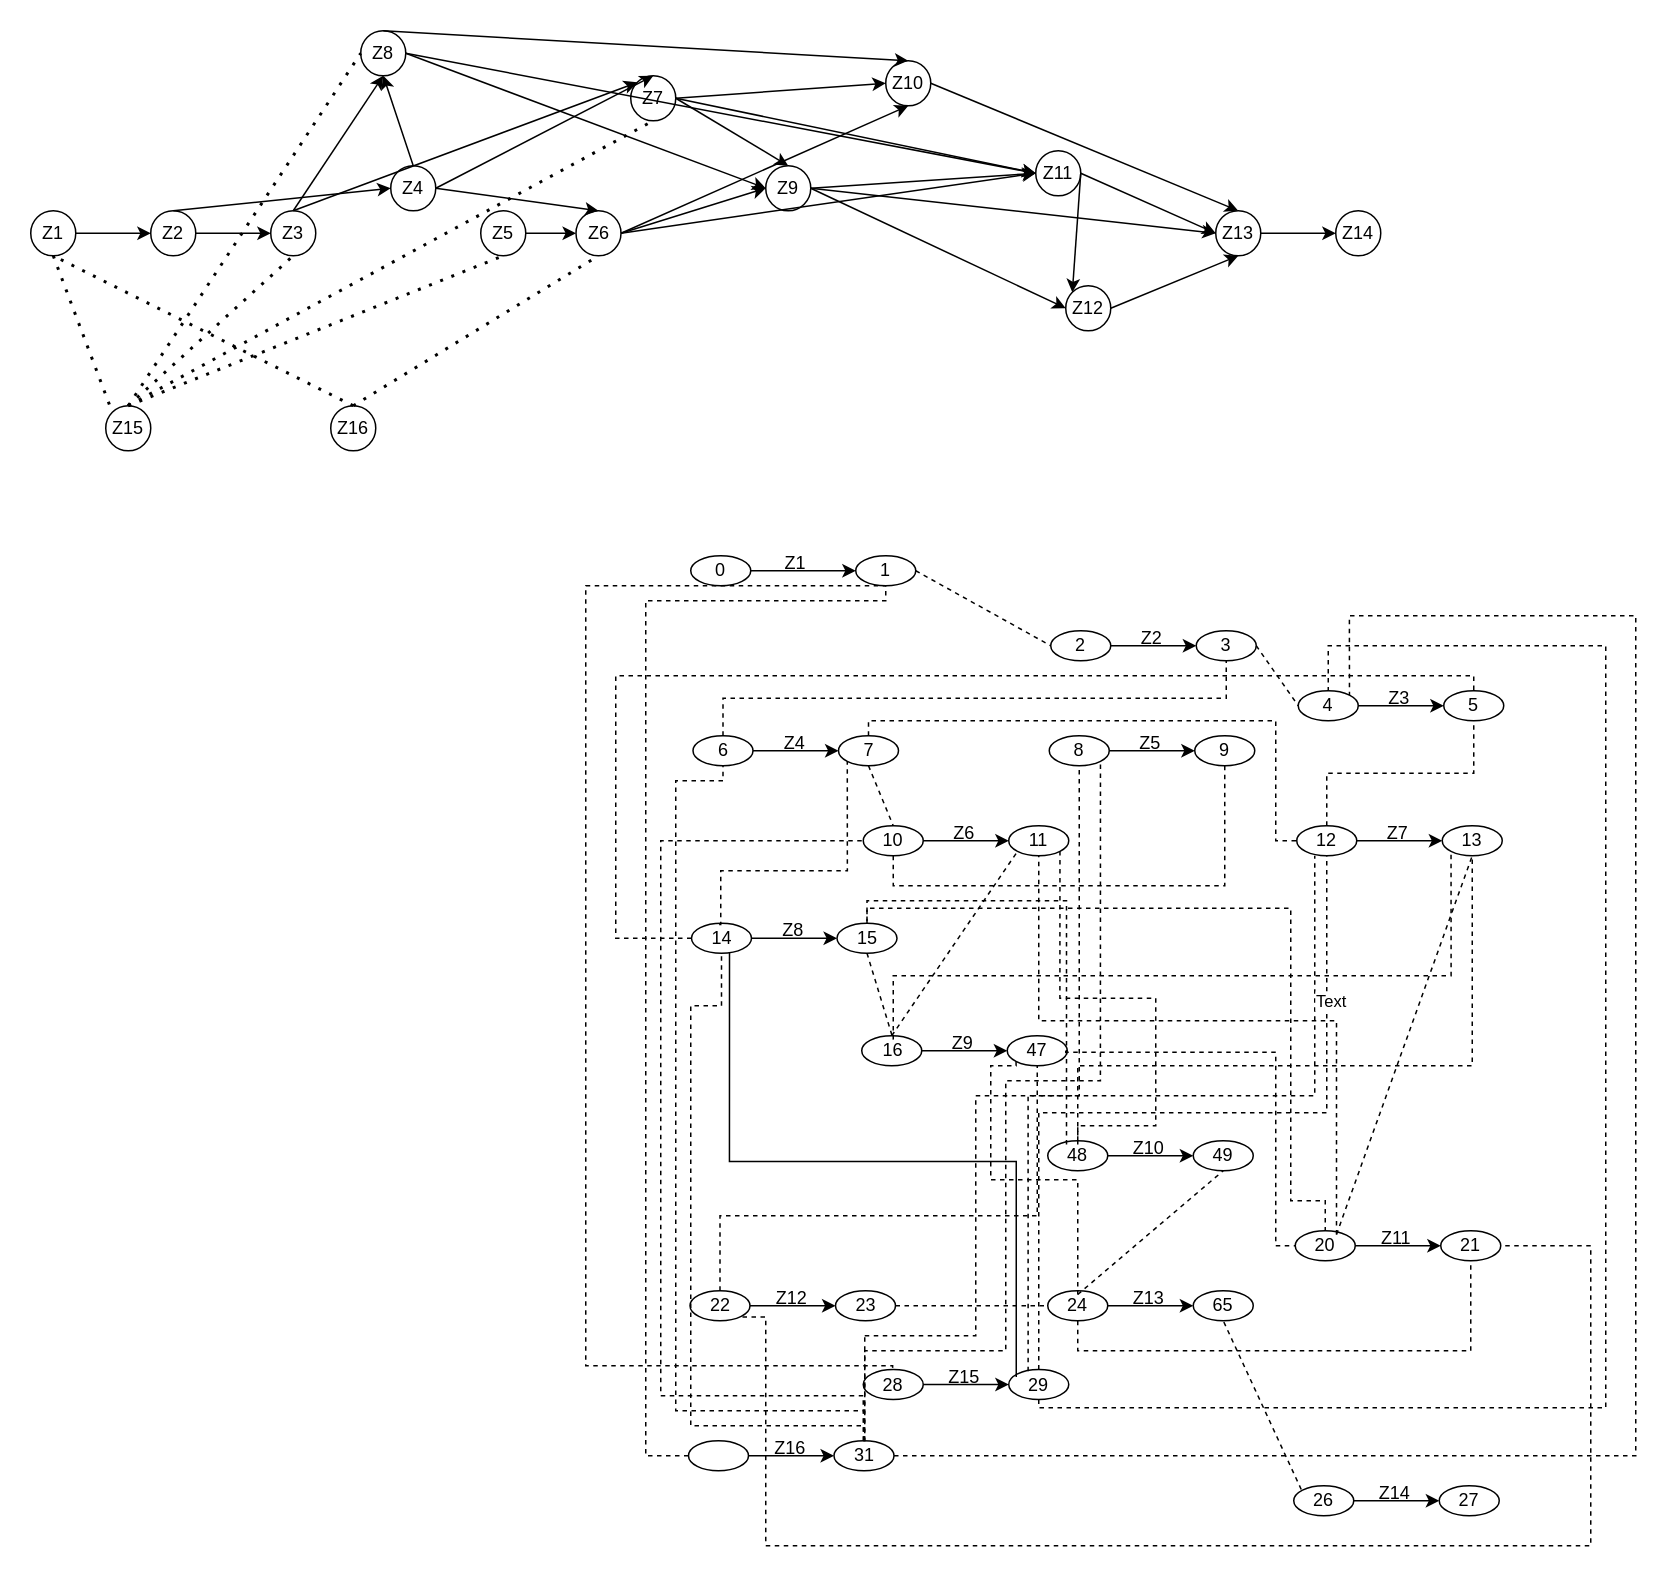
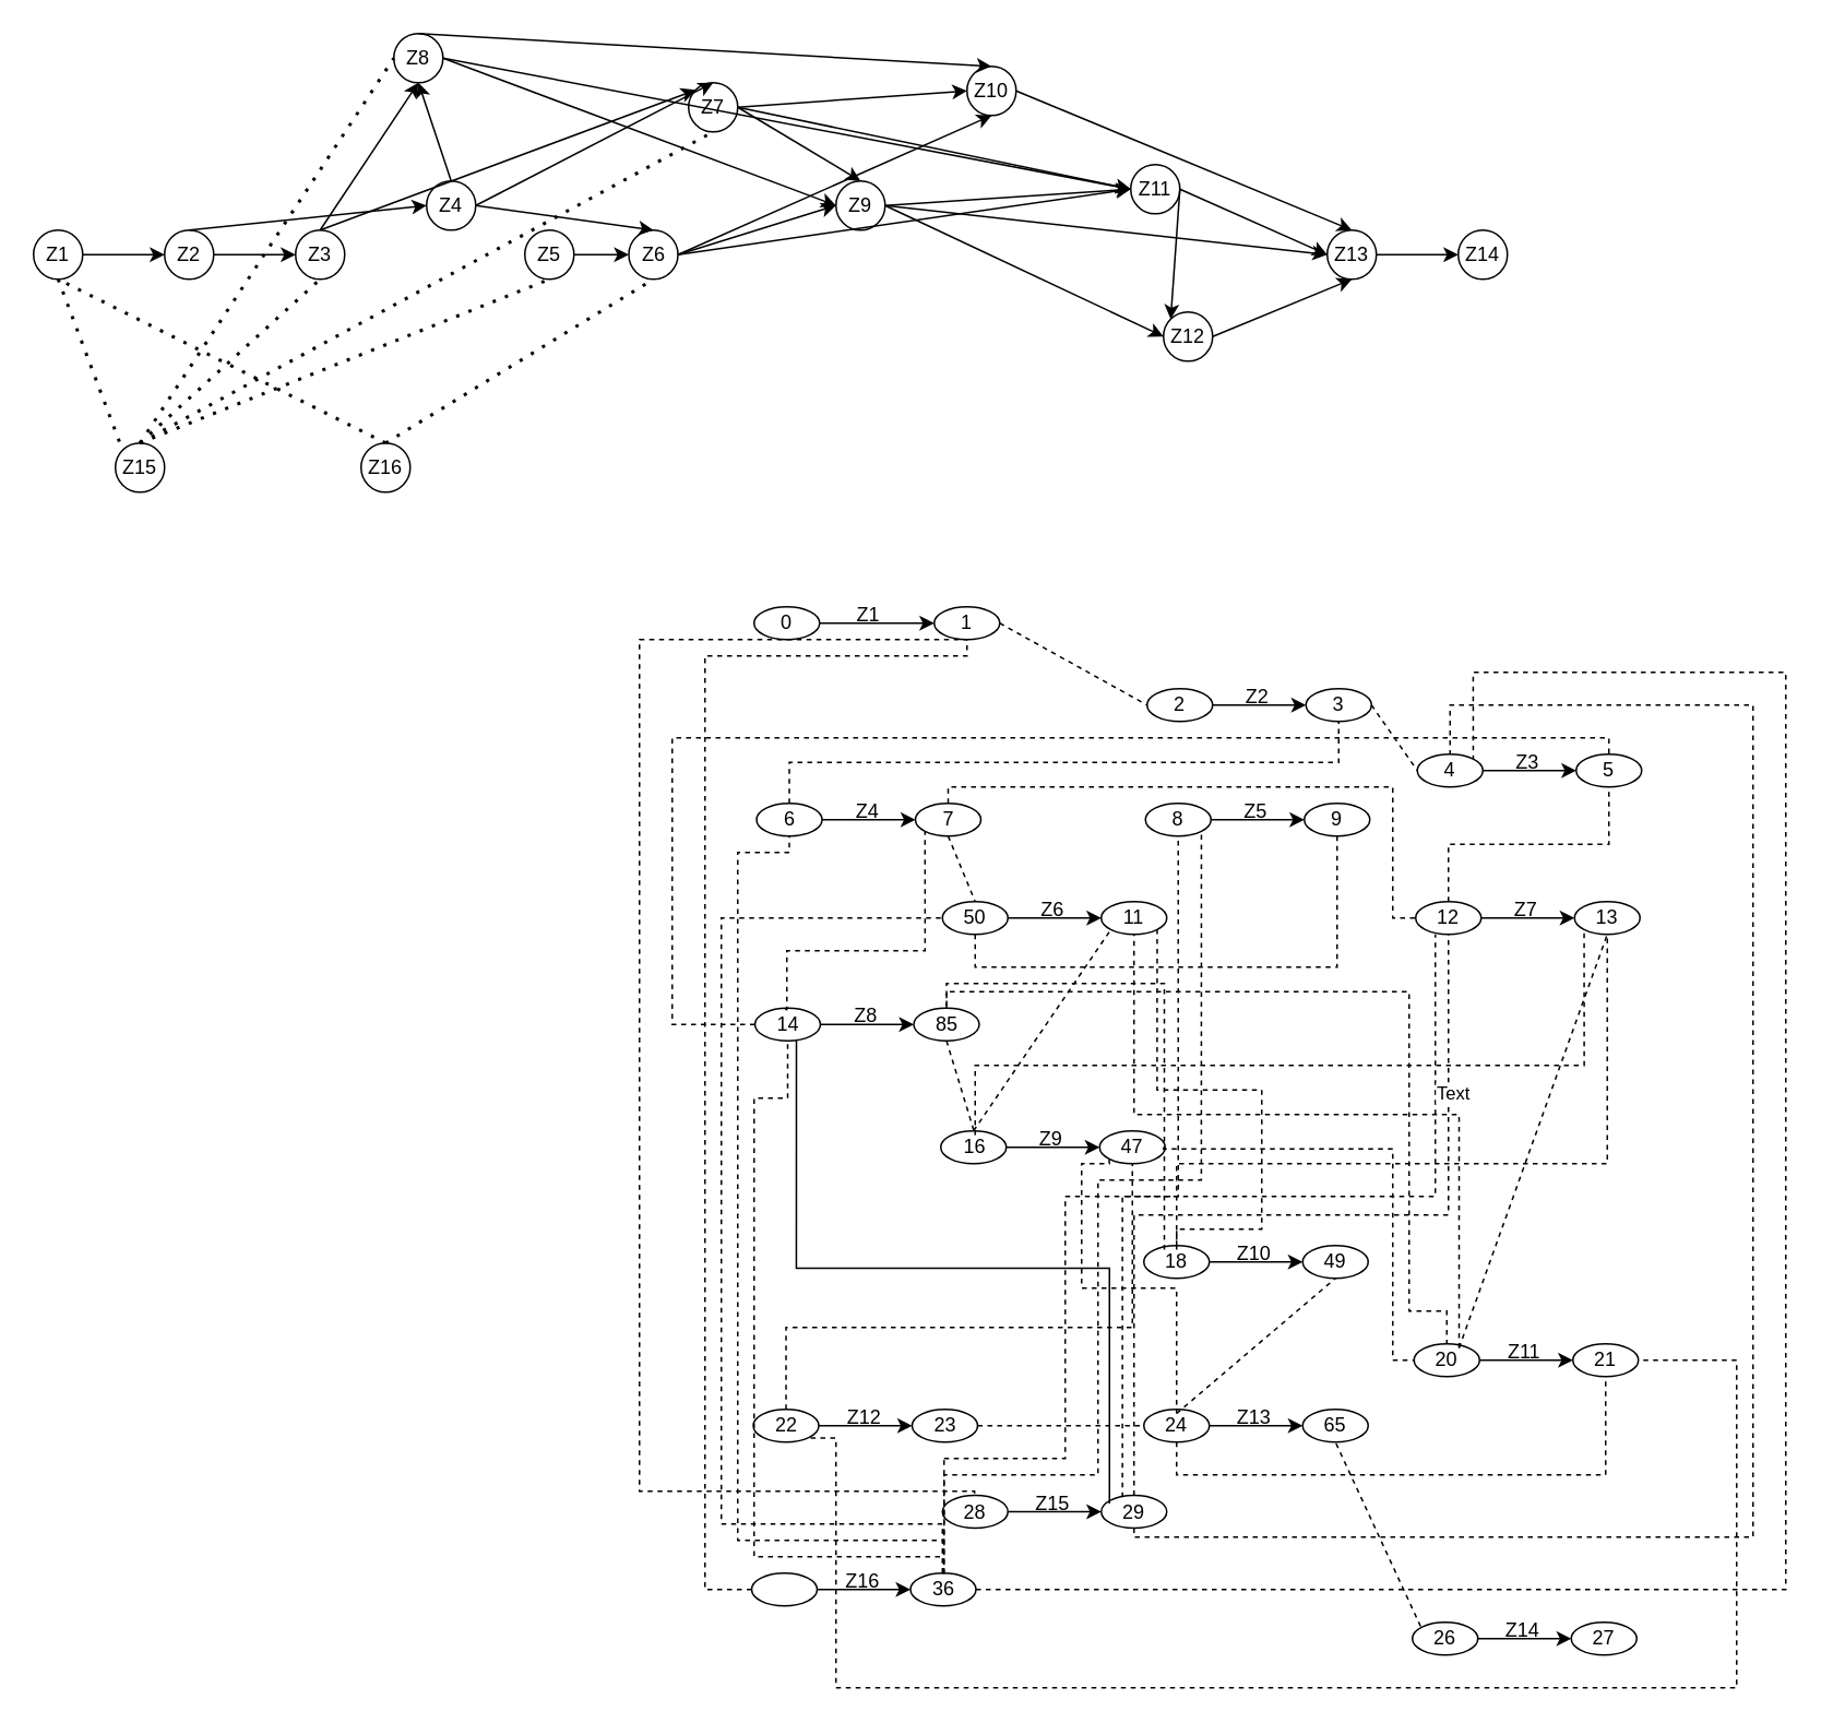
- <mxCell id="88" value="10" style="text;html=1;align=center;verticalAlign=middle;whiteSpace=wrap;rounded=0;" parent="1" vertex="1"><mxGeometry x="580" y="555" width="30" height="10" as="geometry" /></mxCell>
+ <mxCell id="88" value="50" style="text;html=1;align=center;verticalAlign=middle;whiteSpace=wrap;rounded=0;" parent="1" vertex="1"><mxGeometry x="580" y="555" width="30" height="10" as="geometry" /></mxCell>
- <mxCell id="96" value="15" style="text;html=1;align=center;verticalAlign=middle;whiteSpace=wrap;rounded=0;" parent="1" vertex="1"><mxGeometry x="562.5" y="620" width="30" height="10" as="geometry" /></mxCell>
+ <mxCell id="96" value="85" style="text;html=1;align=center;verticalAlign=middle;whiteSpace=wrap;rounded=0;" parent="1" vertex="1"><mxGeometry x="562.5" y="620" width="30" height="10" as="geometry" /></mxCell>
- <mxCell id="106" value="48" style="text;html=1;align=center;verticalAlign=middle;whiteSpace=wrap;rounded=0;" parent="1" vertex="1"><mxGeometry x="703" y="762.5" width="30" height="15" as="geometry" /></mxCell>
+ <mxCell id="106" value="18" style="text;html=1;align=center;verticalAlign=middle;whiteSpace=wrap;rounded=0;" parent="1" vertex="1"><mxGeometry x="703" y="762.5" width="30" height="15" as="geometry" /></mxCell>
- <mxCell id="148" value="31" style="text;html=1;align=center;verticalAlign=middle;whiteSpace=wrap;rounded=0;" parent="1" vertex="1"><mxGeometry x="560.5" y="965" width="30" height="10" as="geometry" /></mxCell>
+ <mxCell id="148" value="36" style="text;html=1;align=center;verticalAlign=middle;whiteSpace=wrap;rounded=0;" parent="1" vertex="1"><mxGeometry x="560.5" y="965" width="30" height="10" as="geometry" /></mxCell>
